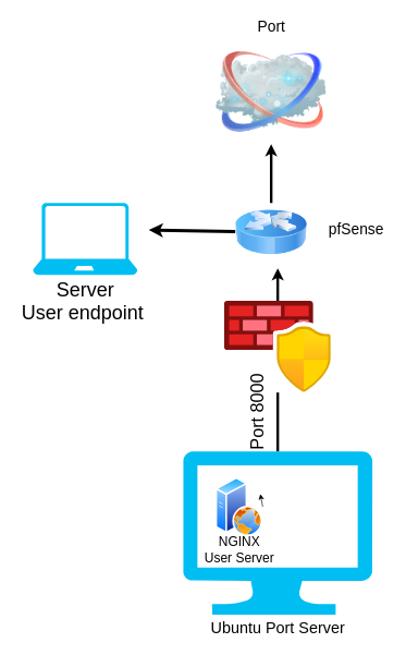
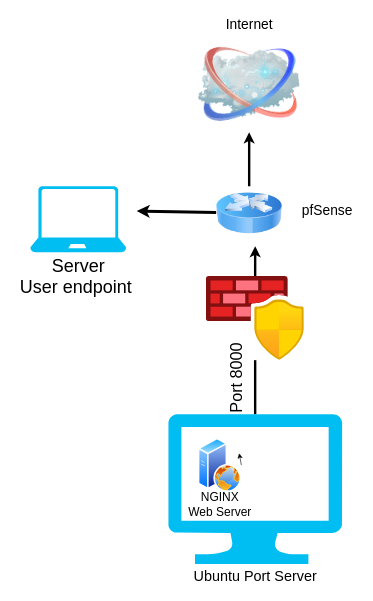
- <mxCell id="13" value="Port&lt;br&gt;" style="text;html=1;align=center;verticalAlign=middle;resizable=0;points=[];autosize=1;strokeColor=none;fillColor=none;fontSize=23;" parent="1" vertex="1"><mxGeometry x="365" y="20" width="100" height="40" as="geometry" /></mxCell>
+ <mxCell id="13" value="Internet&lt;br&gt;" style="text;html=1;align=center;verticalAlign=middle;resizable=0;points=[];autosize=1;strokeColor=none;fillColor=none;fontSize=23;" parent="1" vertex="1"><mxGeometry x="365" y="20" width="100" height="40" as="geometry" /></mxCell>
- <mxCell id="11" value="NGINX&lt;br&gt;User Server" style="text;html=1;align=center;verticalAlign=middle;resizable=0;points=[];autosize=1;strokeColor=none;fillColor=none;fontSize=20;" parent="1" vertex="1"><mxGeometry x="301" y="810" width="130" height="60" as="geometry" /></mxCell>
+ <mxCell id="11" value="NGINX&lt;br&gt;Web Server" style="text;html=1;align=center;verticalAlign=middle;resizable=0;points=[];autosize=1;strokeColor=none;fillColor=none;fontSize=20;" parent="1" vertex="1"><mxGeometry x="301" y="810" width="130" height="60" as="geometry" /></mxCell>
